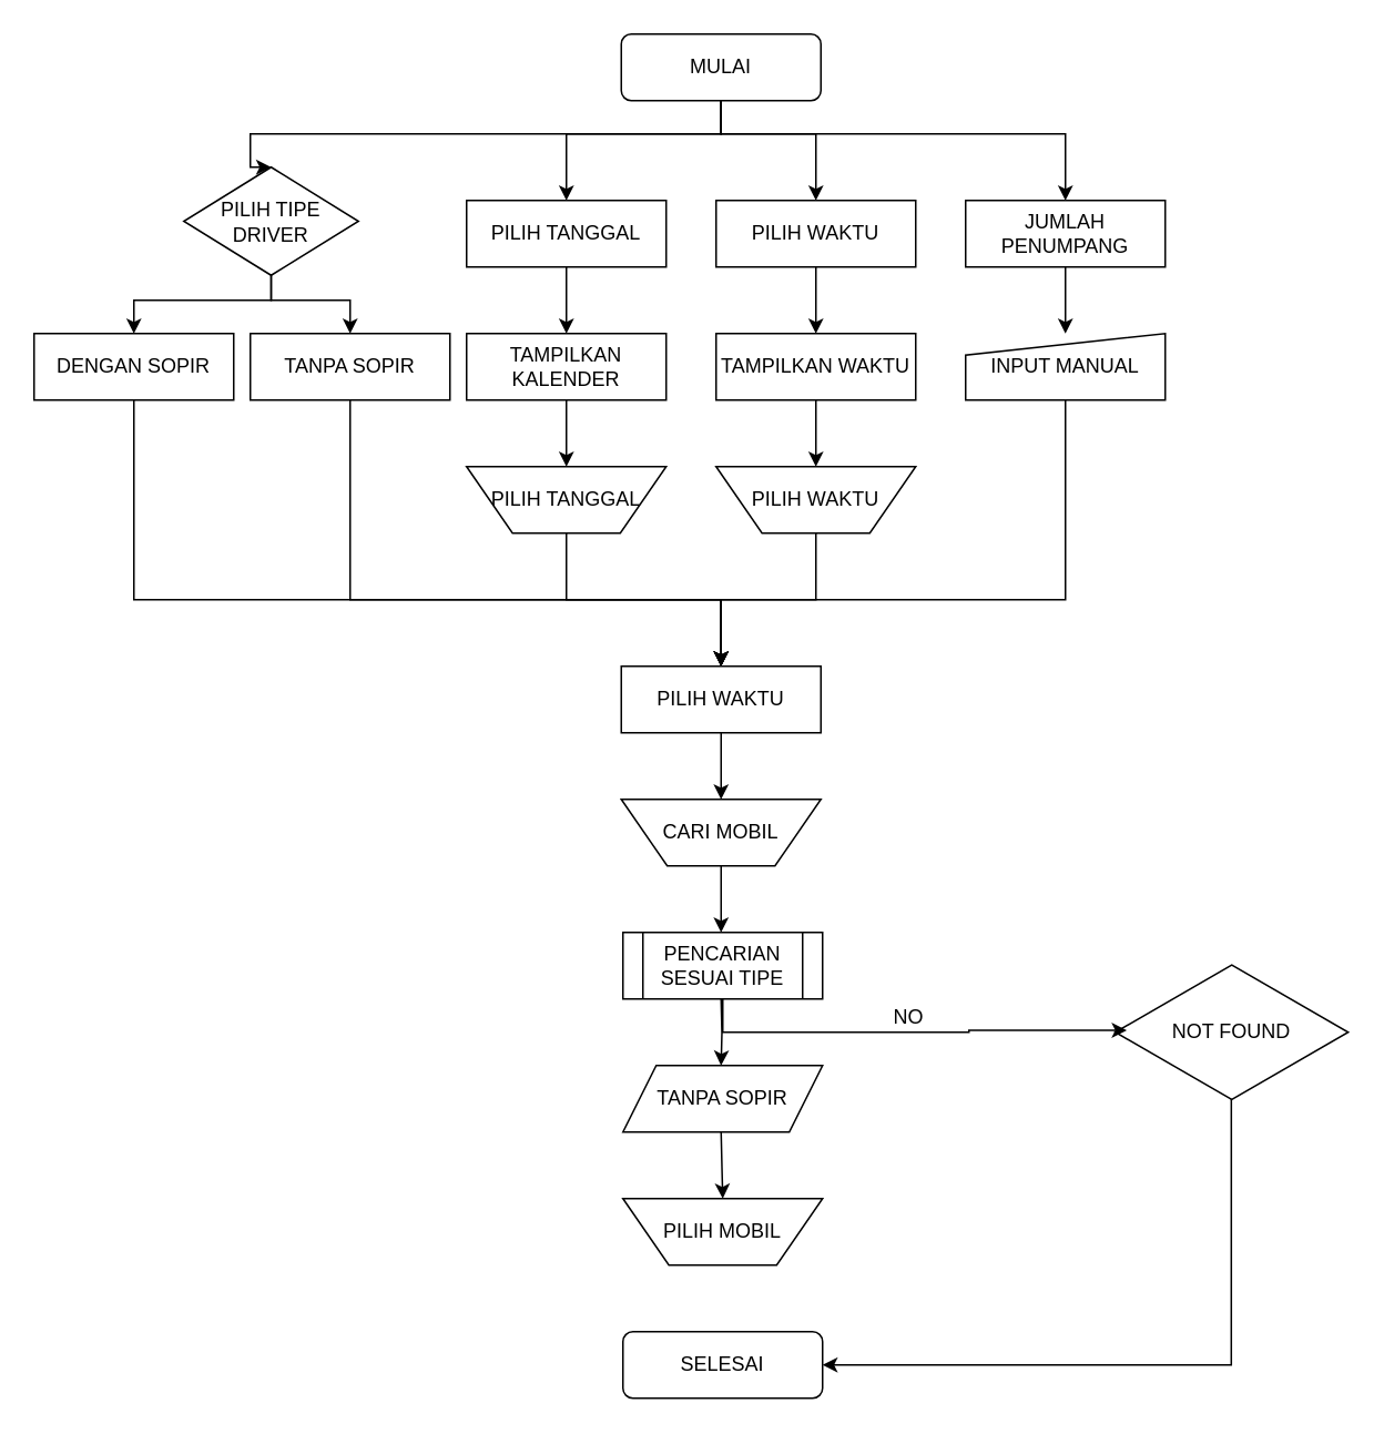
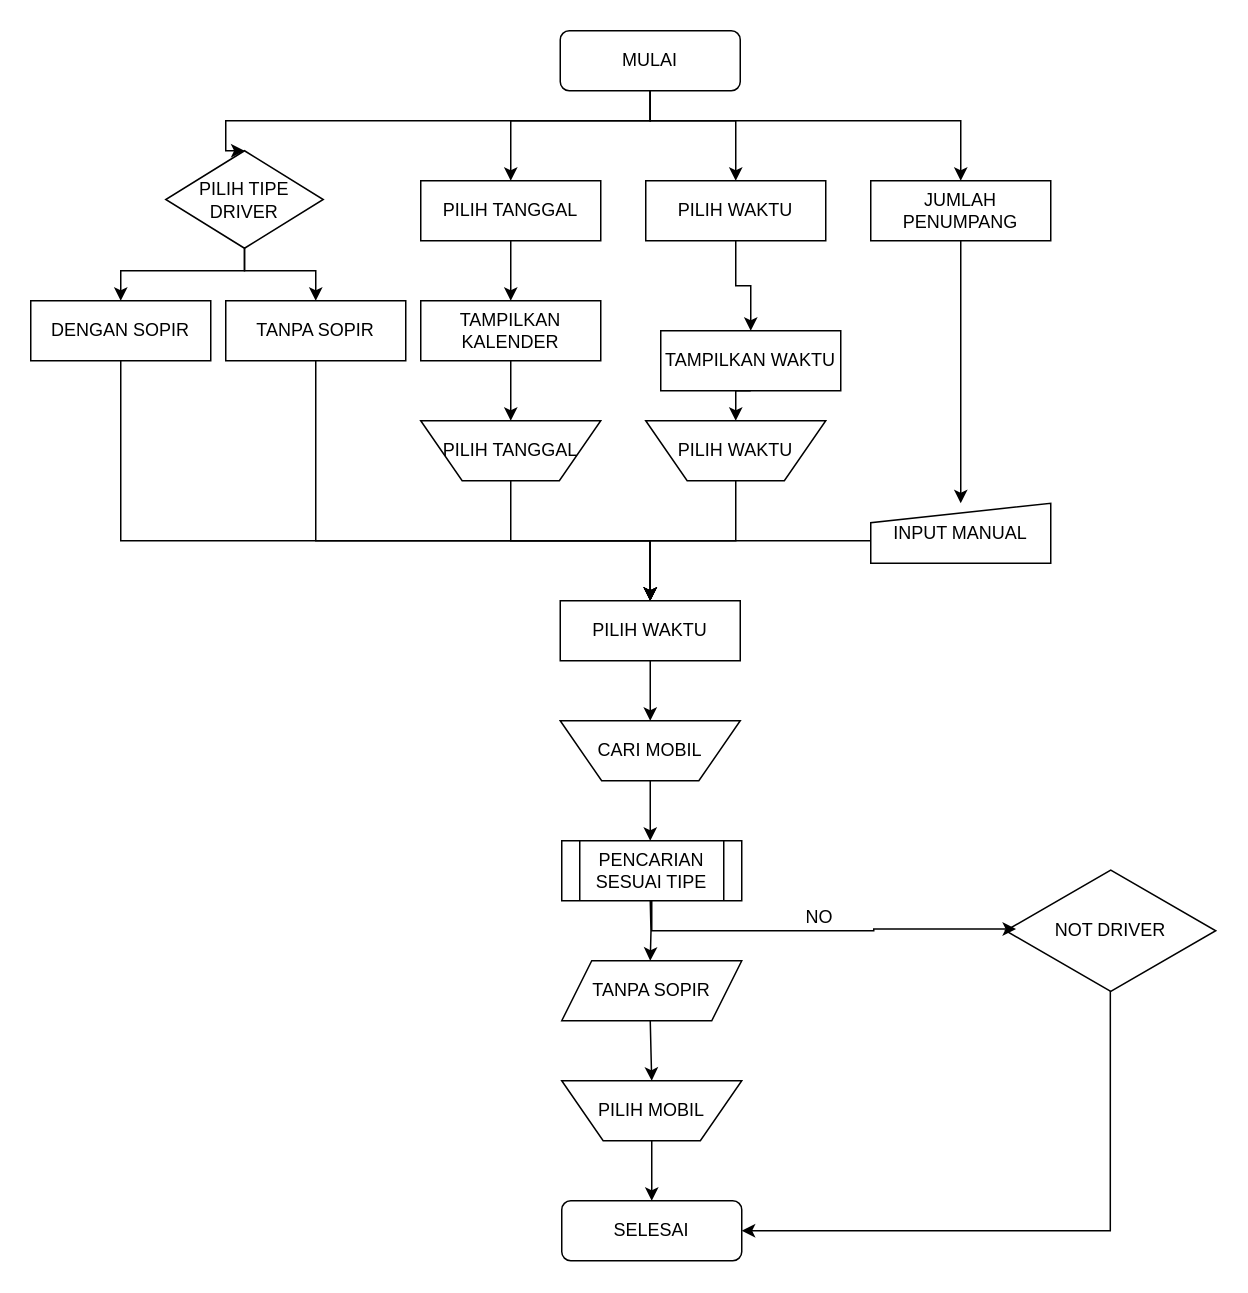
- <mxCell id="18" value="TAMPILKAN WAKTU" style="rounded=0;whiteSpace=wrap;html=1;" vertex="1" parent="1"><mxGeometry x="430" y="200" width="120" height="40" as="geometry" /></mxCell>
+ <mxCell id="18" value="TAMPILKAN WAKTU" style="rounded=0;whiteSpace=wrap;html=1;" vertex="1" parent="1"><mxGeometry x="440" y="220" width="120" height="40" as="geometry" /></mxCell>
- <mxCell id="23" value="INPUT MANUAL" style="shape=manualInput;whiteSpace=wrap;html=1;size=13;" vertex="1" parent="1"><mxGeometry x="580" y="200" width="120" height="40" as="geometry" /></mxCell>
+ <mxCell id="23" value="INPUT MANUAL" style="shape=manualInput;whiteSpace=wrap;html=1;size=13;" vertex="1" parent="1"><mxGeometry x="580" y="335" width="120" height="40" as="geometry" /></mxCell>
- <mxCell id="41" value="NOT FOUND" style="html=1;whiteSpace=wrap;aspect=fixed;shape=isoRectangle;" vertex="1" parent="1"><mxGeometry x="670" y="578" width="140" height="84" as="geometry" /></mxCell>
+ <mxCell id="41" value="NOT DRIVER" style="html=1;whiteSpace=wrap;aspect=fixed;shape=isoRectangle;" vertex="1" parent="1"><mxGeometry x="670" y="578" width="140" height="84" as="geometry" /></mxCell>
+ <mxCell id="35" style="edgeStyle=orthogonalEdgeStyle;rounded=0;orthogonalLoop=1;jettySize=auto;html=1;exitX=0.5;exitY=1;exitDx=0;exitDy=0;entryX=0.5;entryY=0;entryDx=0;entryDy=0;" edge="1" parent="1" source="36" target="43"><mxGeometry relative="1" as="geometry" /></mxCell>
